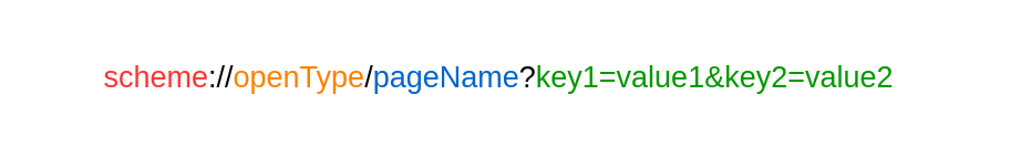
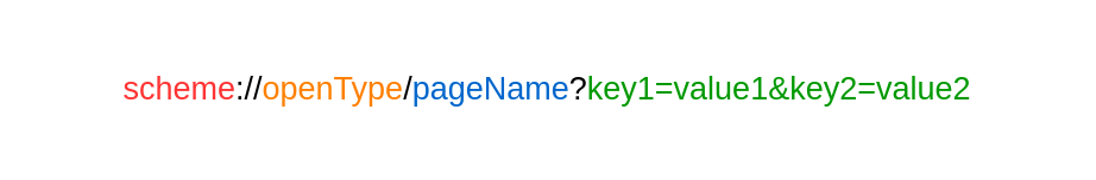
- <mxCell id="2" value="&lt;font style=&quot;font-size: 27px;&quot;&gt;&lt;font color=&quot;#ff3333&quot;&gt;scheme&lt;/font&gt;://&lt;font color=&quot;#ff8000&quot;&gt;openType&lt;/font&gt;/&lt;font color=&quot;#0066cc&quot;&gt;pageName&lt;/font&gt;?&lt;font color=&quot;#009900&quot;&gt;key1=value1&amp;amp;key2=value2&lt;/font&gt;&lt;/font&gt;" style="text;html=1;strokeColor=none;fillColor=none;align=center;verticalAlign=middle;whiteSpace=wrap;rounded=0;" vertex="1" parent="1"><mxGeometry x="10" y="15" width="880" height="110" as="geometry" /></mxCell>
+ <mxCell id="2" value="&lt;font style=&quot;font-size: 27px;&quot;&gt;&lt;font color=&quot;#ff3333&quot;&gt;scheme&lt;/font&gt;://&lt;font color=&quot;#ff8000&quot;&gt;openType&lt;/font&gt;/&lt;font color=&quot;#0066cc&quot;&gt;pageName&lt;/font&gt;?&lt;font color=&quot;#009900&quot;&gt;key1=value1&amp;amp;key2=value2&lt;/font&gt;&lt;/font&gt;" style="text;html=1;strokeColor=none;fillColor=none;align=center;verticalAlign=middle;whiteSpace=wrap;rounded=0;" vertex="1" parent="1"><mxGeometry y="20" width="880" height="110" as="geometry" x="20" /></mxCell>
